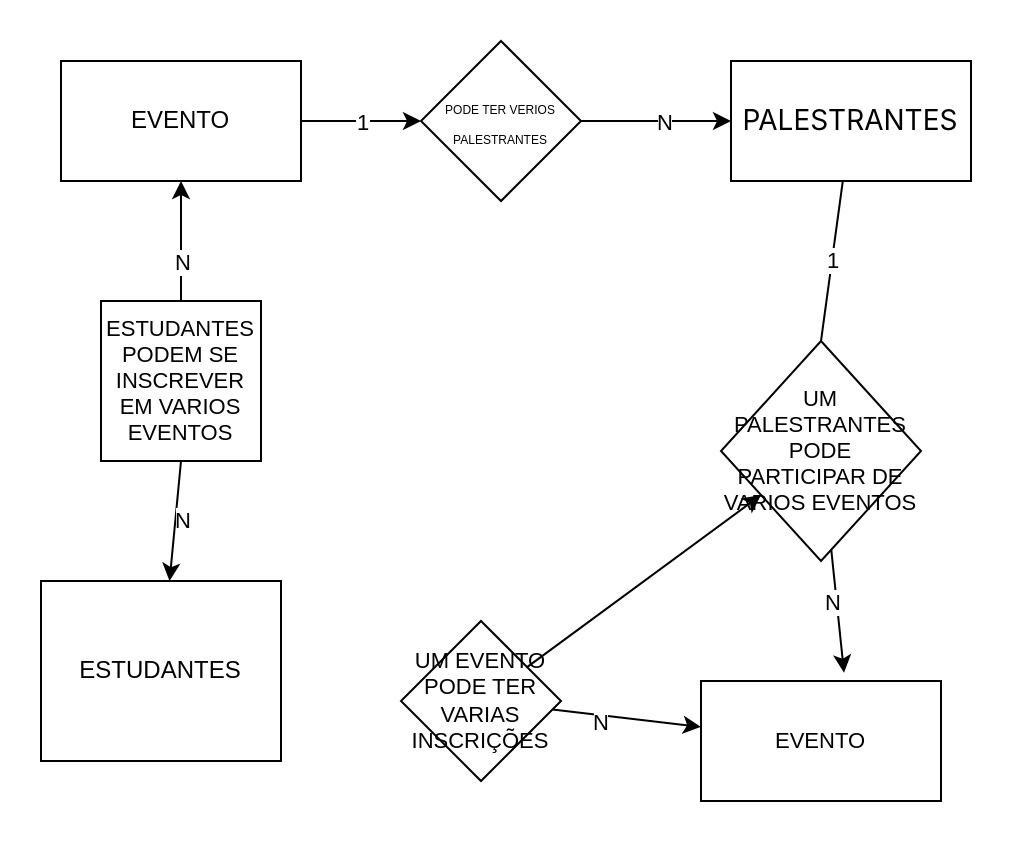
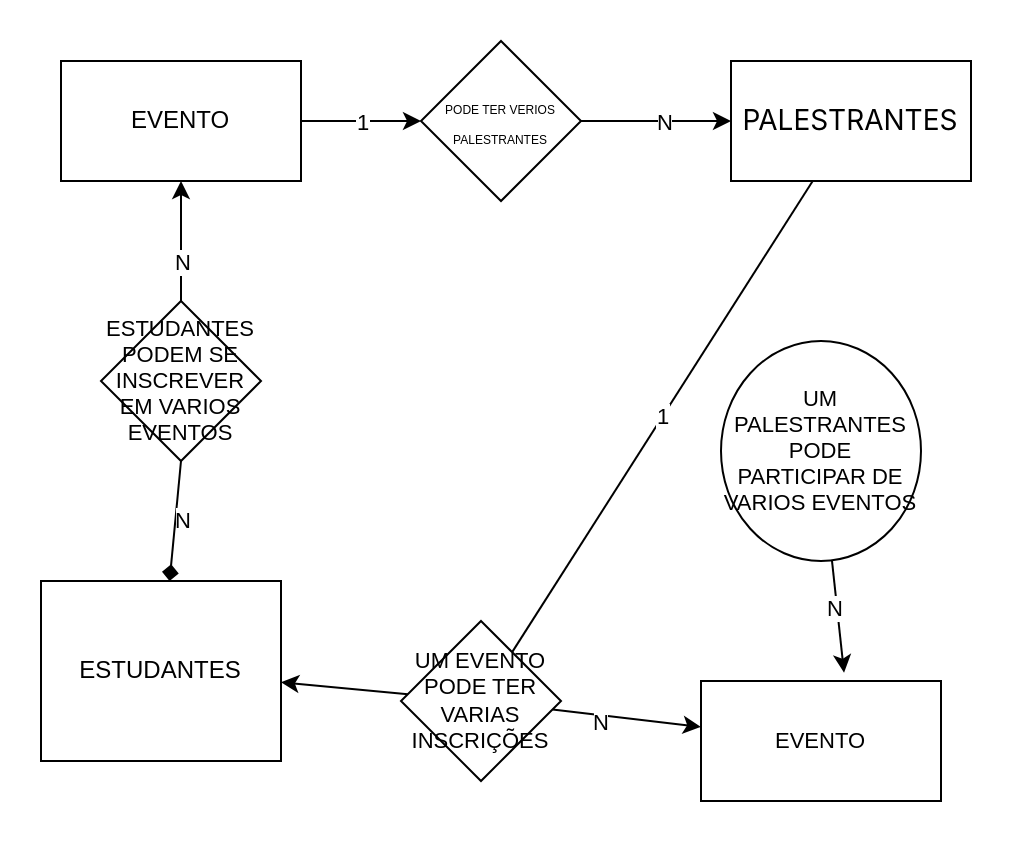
- <mxCell id="13" value="1" style="edgeStyle=none;html=1;entryX=0.5;entryY=0;entryDx=0;entryDy=0;fontSize=11;endArrow=none;" edge="1" parent="1" source="10" target="14"><mxGeometry relative="1" as="geometry"><mxPoint x="410.336" y="90" as="sourcePoint" /><mxPoint x="411.52" y="195.86" as="targetPoint" /></mxGeometry></mxCell>
+ <mxCell id="13" value="1" style="edgeStyle=none;html=1;fontSize=11;endArrow=none;" edge="1" parent="1" source="10" target="23"><mxGeometry relative="1" as="geometry"><mxPoint x="410.336" y="90" as="sourcePoint" /><mxPoint x="411.52" y="195.86" as="targetPoint" /></mxGeometry></mxCell>
- <mxCell id="19" value="ESTUDANTES PODEM SE INSCREVER EM VARIOS EVENTOS" style="whiteSpace=wrap;html=1;fontSize=11;rounded=0;" vertex="1" parent="1"><mxGeometry x="50" y="150" width="80" height="80" as="geometry" /></mxCell>
+ <mxCell id="19" value="ESTUDANTES PODEM SE INSCREVER EM VARIOS EVENTOS" style="rhombus;whiteSpace=wrap;html=1;fontSize=11;" vertex="1" parent="1"><mxGeometry x="50" y="150" width="80" height="80" as="geometry" /></mxCell>
- <mxCell id="14" value="UM PALESTRANTES PODE PARTICIPAR DE VARIOS EVENTOS" style="rhombus;whiteSpace=wrap;html=1;fontSize=11;" vertex="1" parent="1"><mxGeometry x="360" y="170" width="100" height="110" as="geometry" /></mxCell>
+ <mxCell id="14" value="UM PALESTRANTES PODE PARTICIPAR DE VARIOS EVENTOS" style="ellipse;whiteSpace=wrap;html=1;fontSize=11;" vertex="1" parent="1"><mxGeometry x="360" y="170" width="100" height="110" as="geometry" /></mxCell>
- <mxCell id="17" style="edgeStyle=none;html=1;exitX=0.5;exitY=1;exitDx=0;exitDy=0;fontSize=11;" edge="1" parent="1" source="19" target="11"><mxGeometry relative="1" as="geometry" /></mxCell>
+ <mxCell id="17" style="edgeStyle=none;html=1;exitX=0.5;exitY=1;exitDx=0;exitDy=0;fontSize=11;endArrow=diamond;" edge="1" parent="1" source="19" target="11"><mxGeometry relative="1" as="geometry" /></mxCell>
- <mxCell id="22" value="" style="edgeStyle=none;html=1;fontSize=11;" edge="1" parent="1" source="23" target="14"><mxGeometry relative="1" as="geometry" /></mxCell>
+ <mxCell id="22" value="" style="edgeStyle=none;html=1;fontSize=11;" edge="1" parent="1" source="23" target="11"><mxGeometry relative="1" as="geometry" /></mxCell>
